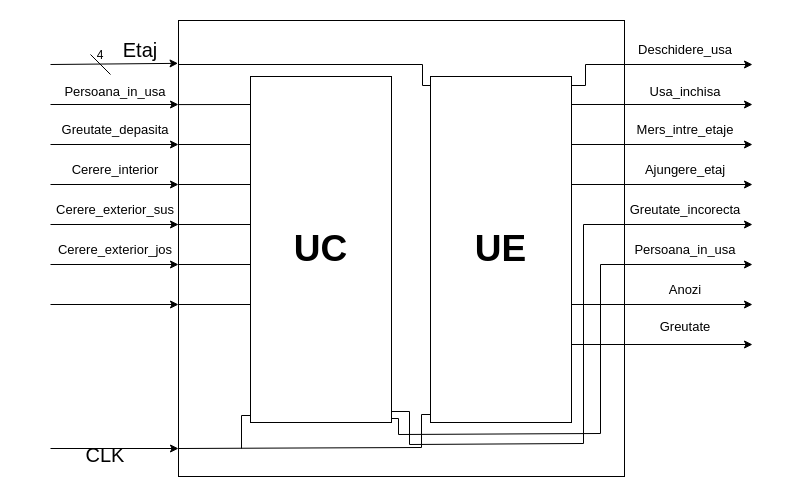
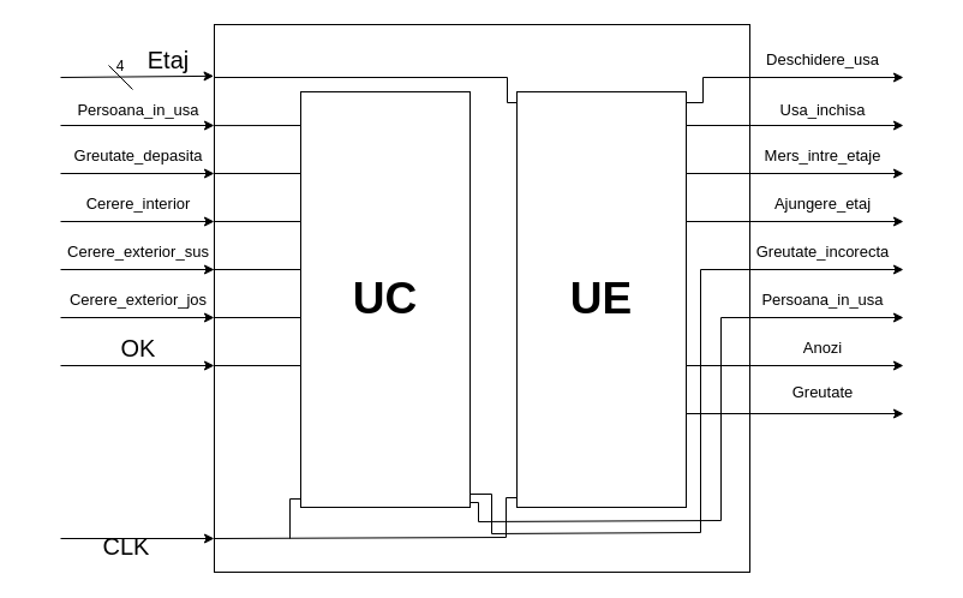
+ <mxCell id="21" value="&lt;font color=&quot;#000000&quot;&gt;&lt;span style=&quot;font-size: 20px;&quot;&gt;OK&lt;/span&gt;&lt;/font&gt;" style="text;html=1;strokeColor=none;fillColor=none;align=center;verticalAlign=middle;whiteSpace=wrap;rounded=0;cloneable=0;" parent="1" vertex="1"><mxGeometry x="85" y="274" width="60" height="30" as="geometry" /></mxCell>
